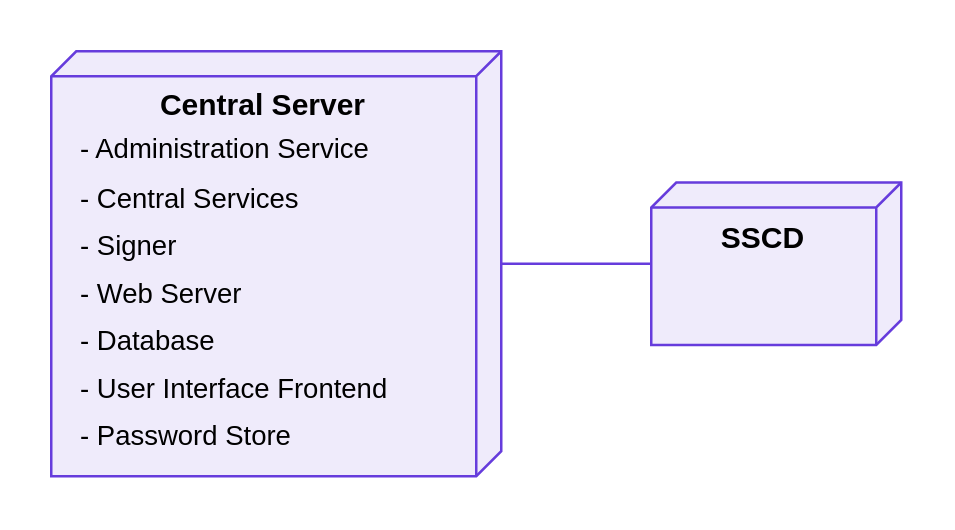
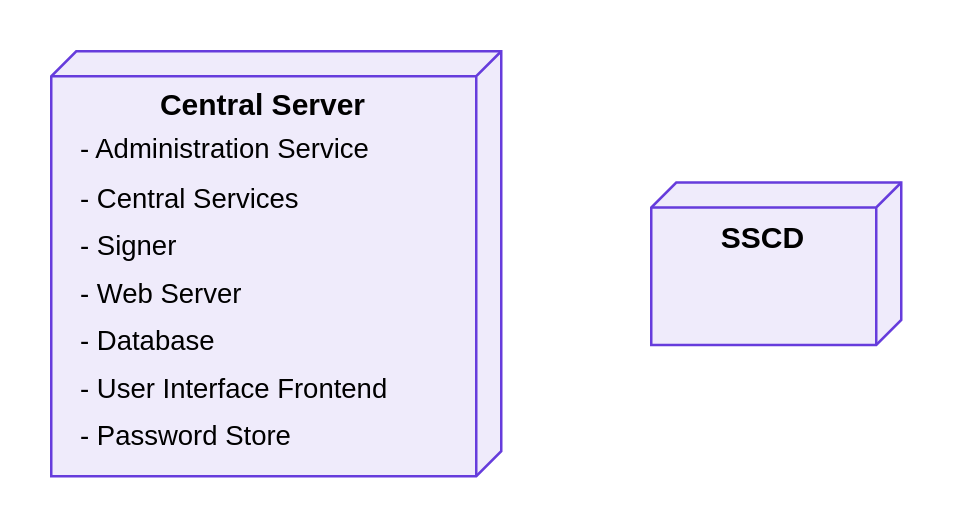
- <mxCell id="2" style="edgeStyle=none;curved=1;rounded=0;orthogonalLoop=1;jettySize=auto;html=1;fontSize=12;startSize=8;endSize=8;endArrow=none;endFill=0;strokeColor=#663CDC;" edge="1" parent="1" source="3" target="4"><mxGeometry relative="1" as="geometry" /></mxCell>
